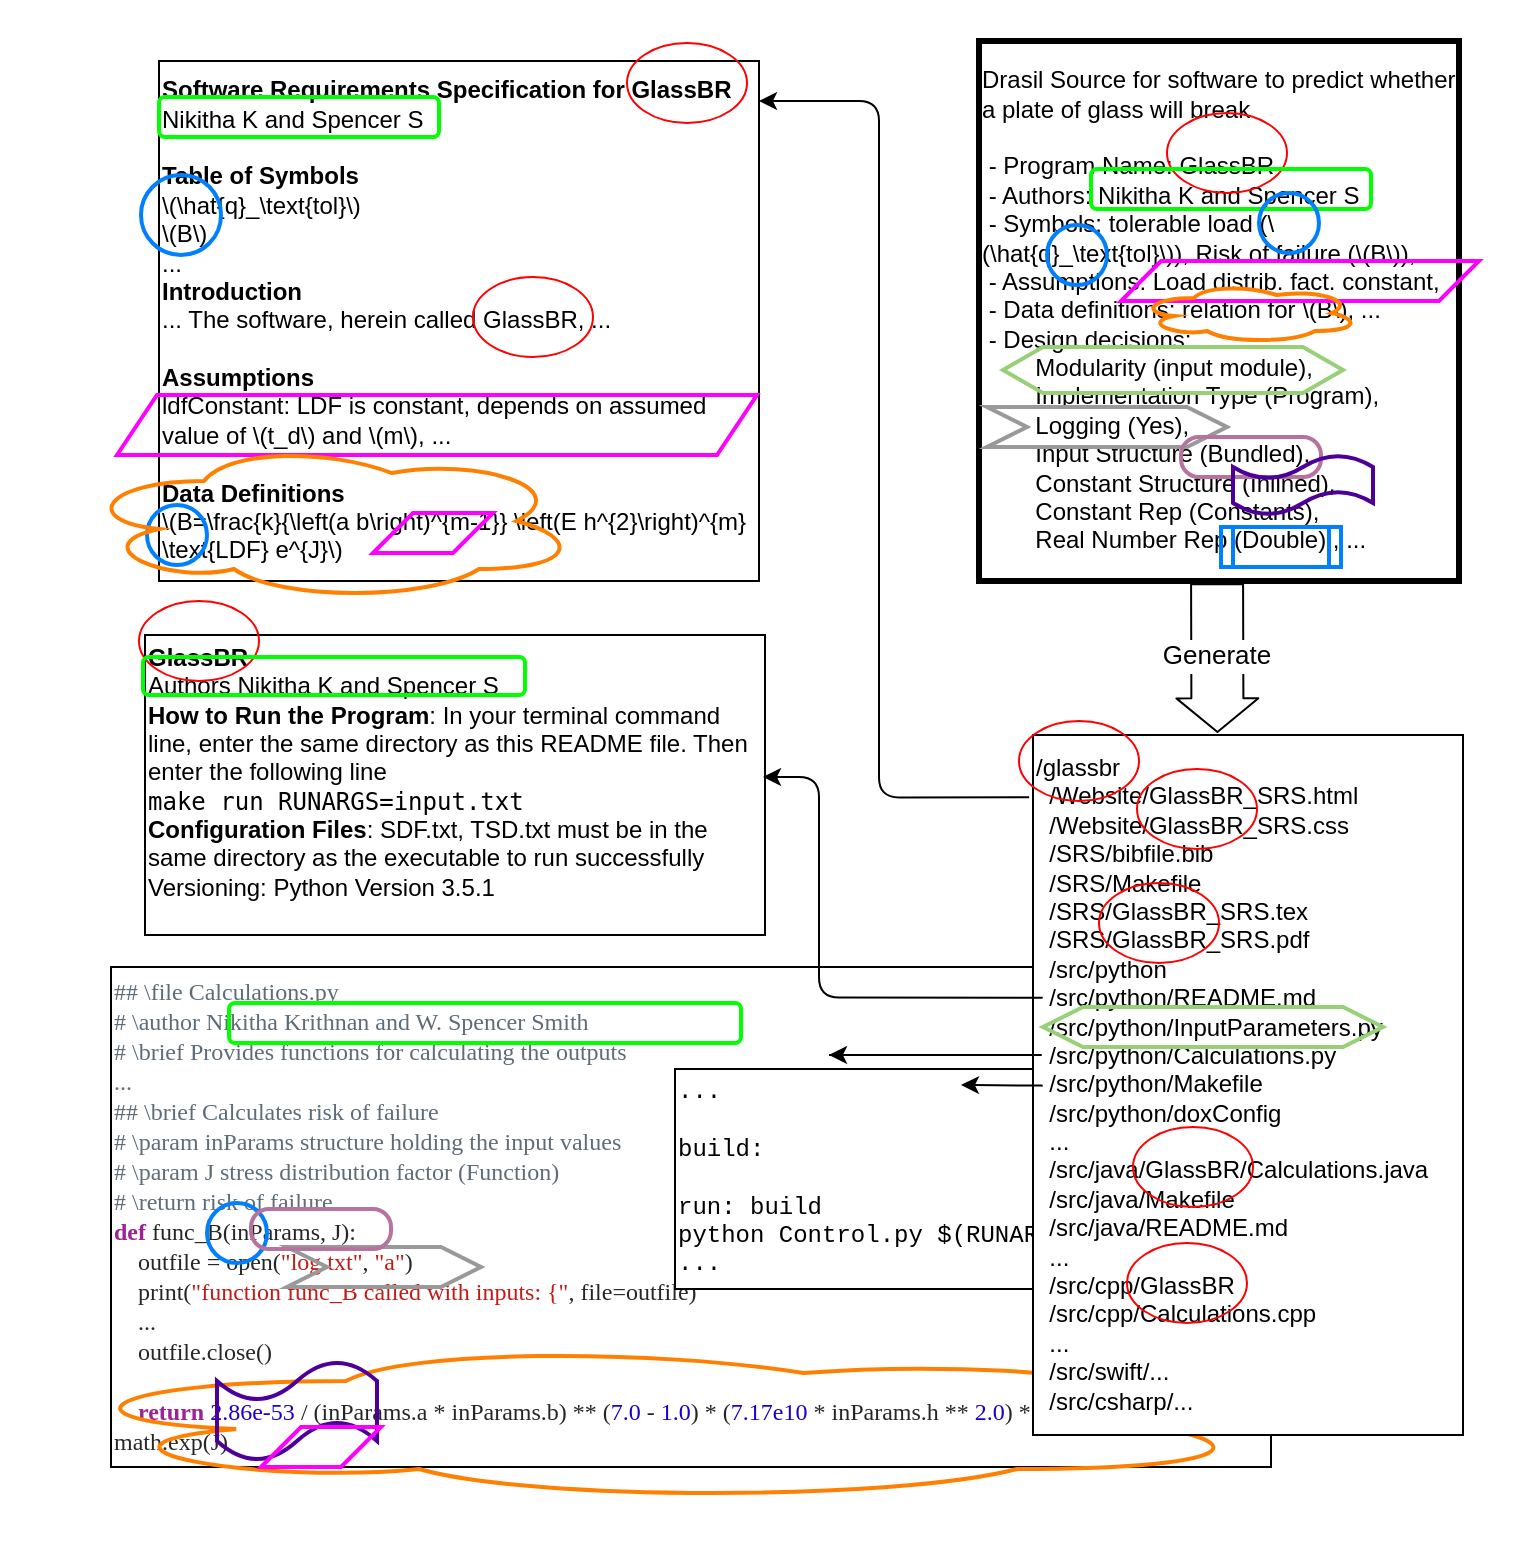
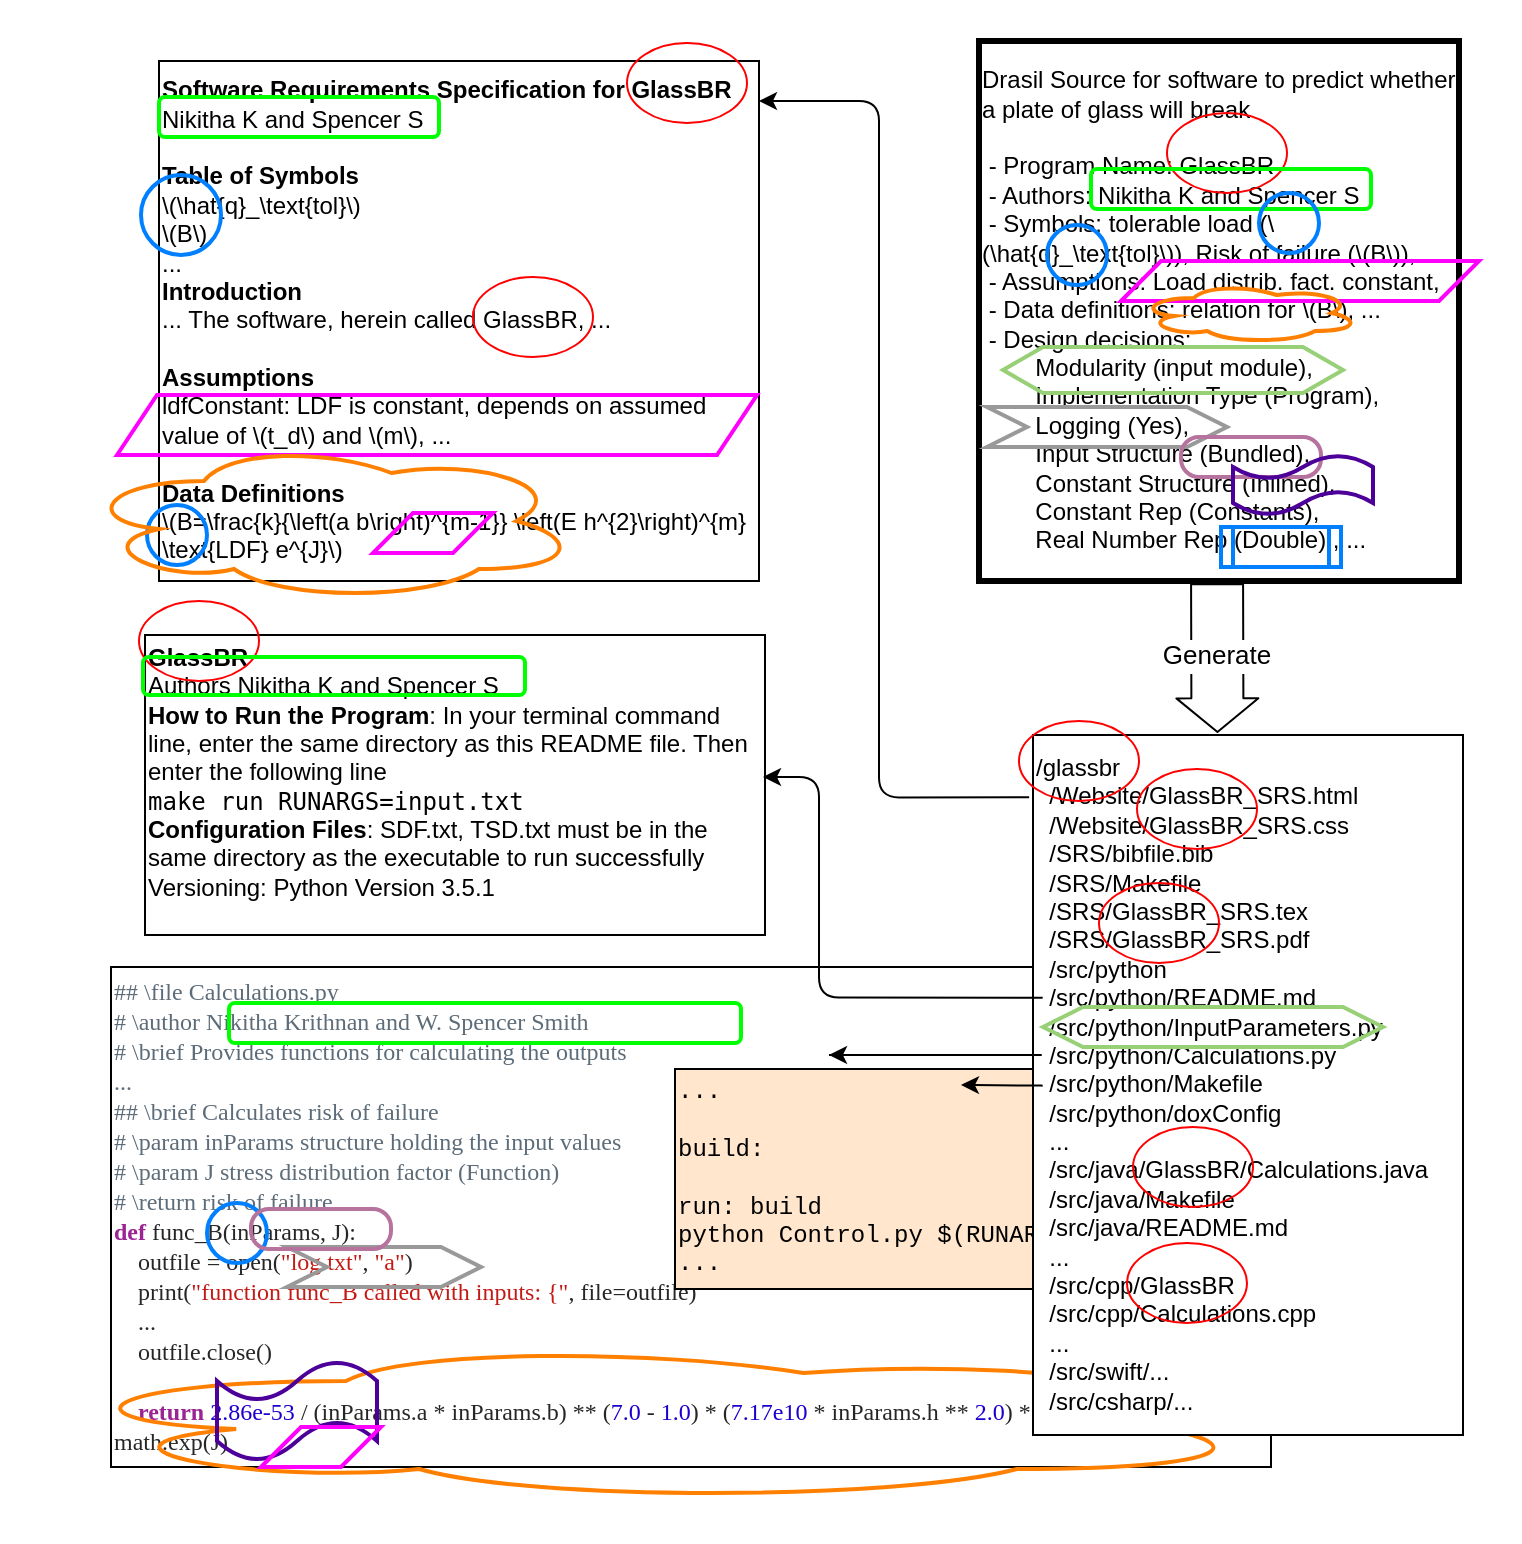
- <mxCell id="7" value="&lt;div&gt;&lt;span&gt;...&lt;/span&gt;&lt;br&gt;&lt;/div&gt;&lt;div&gt;&lt;br&gt;&lt;/div&gt;&lt;div&gt;build:&lt;/div&gt;&lt;div&gt;&lt;br&gt;&lt;/div&gt;&lt;div&gt;run: build&lt;/div&gt;&lt;div&gt;&lt;span&gt;&#09;&lt;/span&gt;python Control.py $(RUNARGS)&lt;/div&gt;&lt;div&gt;...&lt;/div&gt;" style="rounded=0;whiteSpace=wrap;html=1;align=left;fontFamily=Courier New;" parent="1" vertex="1"><mxGeometry x="337" y="534" width="300" height="110" as="geometry" /></mxCell>
+ <mxCell id="7" value="&lt;div&gt;&lt;span&gt;...&lt;/span&gt;&lt;br&gt;&lt;/div&gt;&lt;div&gt;&lt;br&gt;&lt;/div&gt;&lt;div&gt;build:&lt;/div&gt;&lt;div&gt;&lt;br&gt;&lt;/div&gt;&lt;div&gt;run: build&lt;/div&gt;&lt;div&gt;&lt;span&gt;&#09;&lt;/span&gt;python Control.py $(RUNARGS)&lt;/div&gt;&lt;div&gt;...&lt;/div&gt;" style="rounded=0;whiteSpace=wrap;html=1;align=left;fontFamily=Courier New;fillColor=#ffe6cc;" parent="1" vertex="1"><mxGeometry x="337" y="534" width="300" height="110" as="geometry" /></mxCell>
